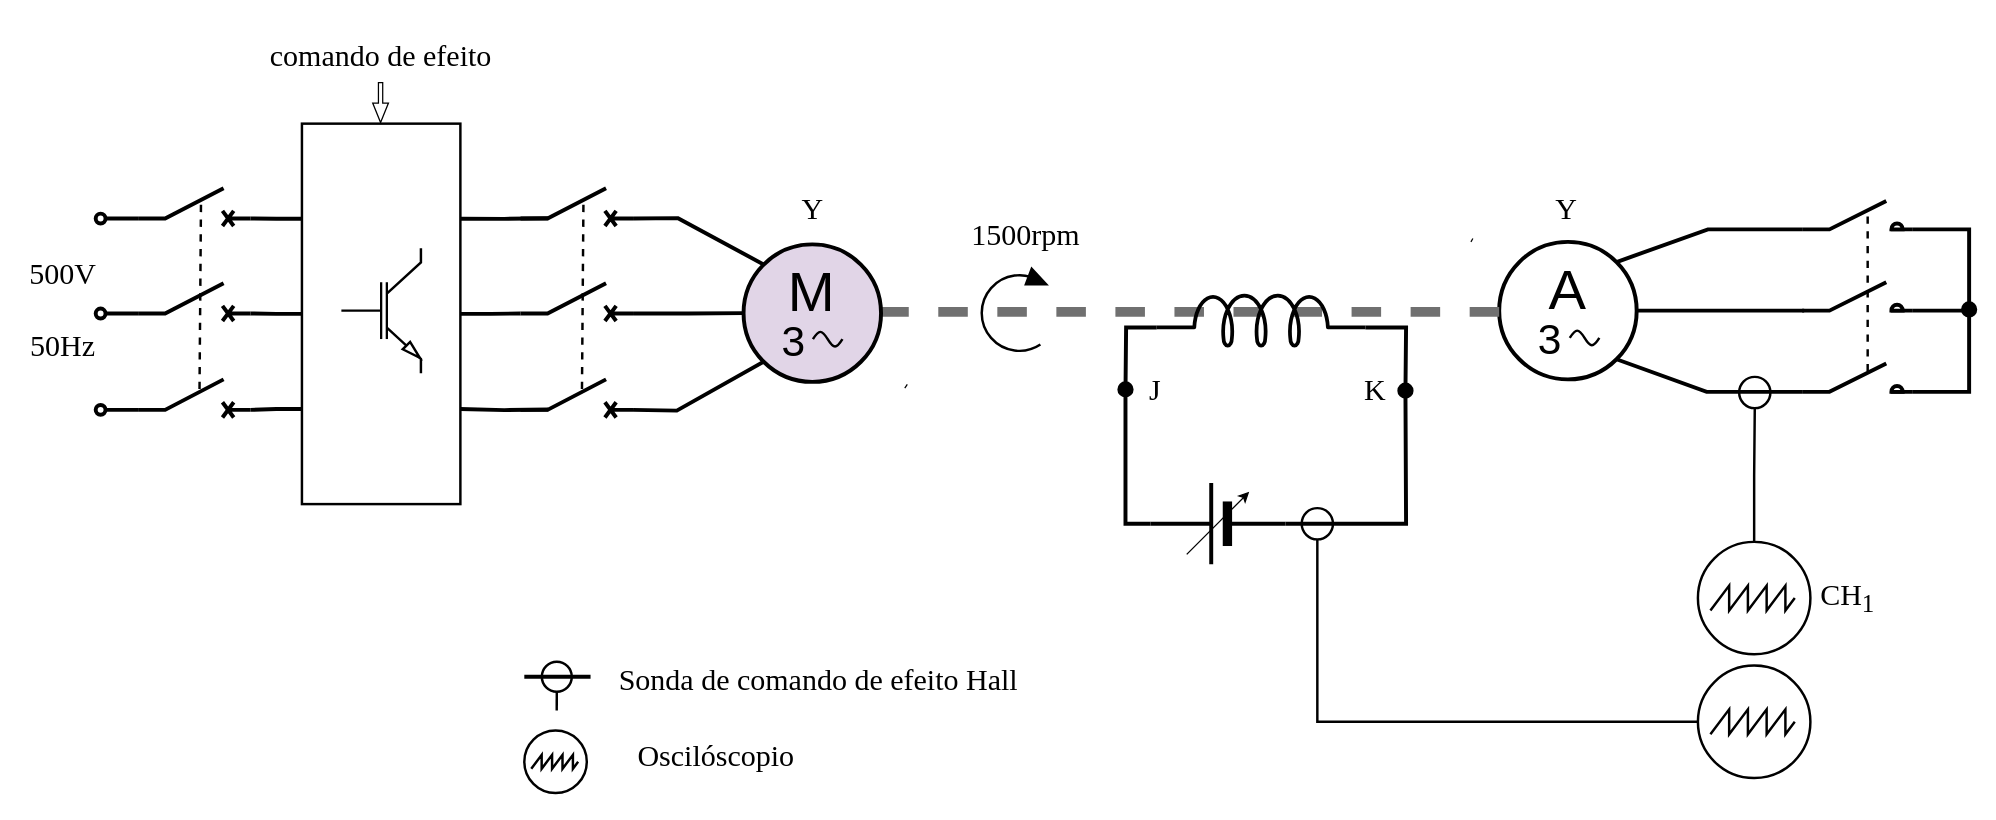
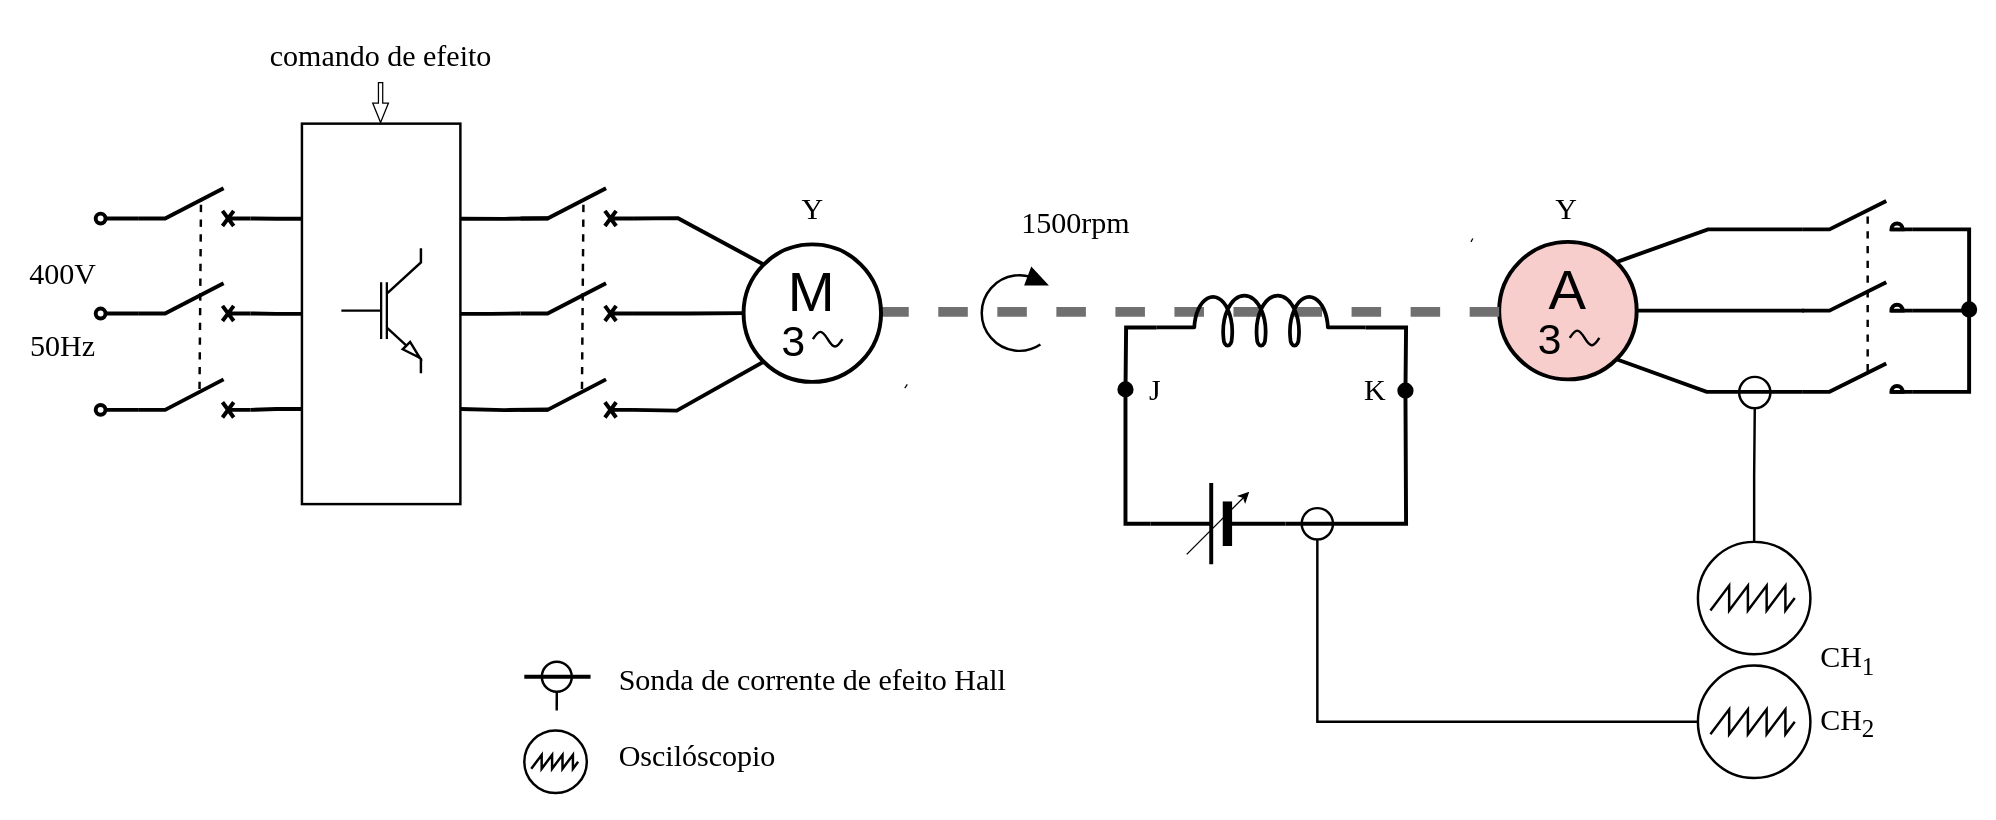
- <mxCell id="50" value="&lt;font style=&quot;font-size: 24px&quot; face=&quot;Verdana&quot;&gt;1500rpm&lt;/font&gt;" style="text;html=1;strokeColor=none;fillColor=none;align=center;verticalAlign=middle;whiteSpace=wrap;rounded=0;dashed=1;container=0;" parent="1" vertex="1"><mxGeometry x="757" y="169" width="127" height="38" as="geometry" /></mxCell>
+ <mxCell id="50" value="&lt;font style=&quot;font-size: 24px&quot; face=&quot;Verdana&quot;&gt;1500rpm&lt;/font&gt;" style="text;html=1;strokeColor=none;fillColor=none;align=center;verticalAlign=middle;whiteSpace=wrap;rounded=0;dashed=1;container=0;" parent="1" vertex="1"><mxGeometry x="797" y="159" width="127" height="38" as="geometry" /></mxCell>
- <mxCell id="16" value="&lt;font face=&quot;Verdana&quot; style=&quot;font-size: 24px&quot;&gt;500V&lt;/font&gt;&lt;div&gt;&lt;font face=&quot;Verdana&quot; style=&quot;font-size: 24px&quot;&gt;&lt;br&gt;&lt;/font&gt;&lt;/div&gt;&lt;div&gt;&lt;font face=&quot;Verdana&quot; style=&quot;font-size: 24px&quot;&gt;50Hz&lt;/font&gt;&lt;/div&gt;" style="text;html=1;strokeColor=none;fillColor=none;align=center;verticalAlign=middle;whiteSpace=wrap;rounded=0;dashed=1;container=0;" parent="1" vertex="1"><mxGeometry x="20" y="173.79" width="60" height="148.43" as="geometry" /></mxCell>
+ <mxCell id="16" value="&lt;font face=&quot;Verdana&quot; style=&quot;font-size: 24px&quot;&gt;400V&lt;/font&gt;&lt;div&gt;&lt;font face=&quot;Verdana&quot; style=&quot;font-size: 24px&quot;&gt;&lt;br&gt;&lt;/font&gt;&lt;/div&gt;&lt;div&gt;&lt;font face=&quot;Verdana&quot; style=&quot;font-size: 24px&quot;&gt;50Hz&lt;/font&gt;&lt;/div&gt;" style="text;html=1;strokeColor=none;fillColor=none;align=center;verticalAlign=middle;whiteSpace=wrap;rounded=0;dashed=1;container=0;" parent="1" vertex="1"><mxGeometry x="20" y="173.79" width="60" height="148.43" as="geometry" /></mxCell>
- <mxCell id="29" value="&lt;div style=&quot;line-height: 100%;&quot;&gt;&lt;div&gt;&lt;font style=&quot;line-height: 100%; font-size: 45px;&quot;&gt;A&lt;/font&gt;&lt;/div&gt;&lt;div&gt;&lt;font style=&quot;font-size: 34px;&quot;&gt;&lt;font style=&quot;line-height: 100%;&quot;&gt;3&amp;nbsp;&lt;/font&gt;&lt;font style=&quot;line-height: 100%;&quot;&gt;&amp;nbsp;&amp;nbsp;&lt;/font&gt;&lt;/font&gt;&lt;/div&gt;&lt;/div&gt;" style="ellipse;whiteSpace=wrap;html=1;aspect=fixed;strokeWidth=3.15;" parent="28" vertex="1"><mxGeometry y="50" width="110" height="110" as="geometry" /></mxCell>
+ <mxCell id="29" value="&lt;div style=&quot;line-height: 100%;&quot;&gt;&lt;div&gt;&lt;font style=&quot;line-height: 100%; font-size: 45px;&quot;&gt;A&lt;/font&gt;&lt;/div&gt;&lt;div&gt;&lt;font style=&quot;font-size: 34px;&quot;&gt;&lt;font style=&quot;line-height: 100%;&quot;&gt;3&amp;nbsp;&lt;/font&gt;&lt;font style=&quot;line-height: 100%;&quot;&gt;&amp;nbsp;&amp;nbsp;&lt;/font&gt;&lt;/font&gt;&lt;/div&gt;&lt;/div&gt;" style="ellipse;whiteSpace=wrap;html=1;aspect=fixed;strokeWidth=3.15;fillColor=#f8cecc;" parent="28" vertex="1"><mxGeometry y="50" width="110" height="110" as="geometry" /></mxCell>
- <mxCell id="66" value="&lt;div style=&quot;line-height: 100%;&quot;&gt;&lt;div&gt;&lt;font style=&quot;line-height: 100%; font-size: 45px;&quot;&gt;M&lt;/font&gt;&lt;/div&gt;&lt;div&gt;&lt;font style=&quot;font-size: 34px;&quot;&gt;&lt;font style=&quot;line-height: 100%;&quot;&gt;3&amp;nbsp;&lt;/font&gt;&lt;font style=&quot;line-height: 100%;&quot;&gt;&amp;nbsp;&amp;nbsp;&lt;/font&gt;&lt;/font&gt;&lt;/div&gt;&lt;/div&gt;" style="ellipse;whiteSpace=wrap;html=1;aspect=fixed;strokeWidth=3.15;fillColor=#e1d5e7;" vertex="1" parent="1"><mxGeometry x="594.42" y="195" width="110" height="110" as="geometry" /></mxCell>
+ <mxCell id="66" value="&lt;div style=&quot;line-height: 100%;&quot;&gt;&lt;div&gt;&lt;font style=&quot;line-height: 100%; font-size: 45px;&quot;&gt;M&lt;/font&gt;&lt;/div&gt;&lt;div&gt;&lt;font style=&quot;font-size: 34px;&quot;&gt;&lt;font style=&quot;line-height: 100%;&quot;&gt;3&amp;nbsp;&lt;/font&gt;&lt;font style=&quot;line-height: 100%;&quot;&gt;&amp;nbsp;&amp;nbsp;&lt;/font&gt;&lt;/font&gt;&lt;/div&gt;&lt;/div&gt;" style="ellipse;whiteSpace=wrap;html=1;aspect=fixed;strokeWidth=3.15;" vertex="1" parent="1"><mxGeometry x="594.42" y="195" width="110" height="110" as="geometry" /></mxCell>
- <mxCell id="51" value="&lt;font style=&quot;font-size: 24px&quot; face=&quot;Verdana&quot;&gt;CH&lt;sub&gt;1&lt;/sub&gt;&lt;/font&gt;" style="text;html=1;strokeColor=none;fillColor=none;align=center;verticalAlign=middle;whiteSpace=wrap;rounded=0;dashed=1;container=0;" parent="1" vertex="1"><mxGeometry x="1458" y="468" width="40" height="20" as="geometry" /></mxCell>
+ <mxCell id="51" value="&lt;font style=&quot;font-size: 24px&quot; face=&quot;Verdana&quot;&gt;CH&lt;sub&gt;1&lt;/sub&gt;&lt;/font&gt;" style="text;html=1;strokeColor=none;fillColor=none;align=center;verticalAlign=middle;whiteSpace=wrap;rounded=0;dashed=1;container=0;" parent="1" vertex="1"><mxGeometry x="1458" y="518" width="40" height="20" as="geometry" /></mxCell>
- <mxCell id="59" value="&lt;font face=&quot;Verdana&quot; style=&quot;font-size: 24px;&quot;&gt;Sonda de comando de efeito Hall&lt;/font&gt;" style="text;html=1;align=left;verticalAlign=middle;resizable=0;points=[];autosize=1;strokeColor=none;fillColor=none;" parent="1" vertex="1"><mxGeometry x="493" y="523" width="409" height="42" as="geometry" /></mxCell>
+ <mxCell id="59" value="&lt;font face=&quot;Verdana&quot; style=&quot;font-size: 24px;&quot;&gt;Sonda de corrente de efeito Hall&lt;/font&gt;" style="text;html=1;align=left;verticalAlign=middle;resizable=0;points=[];autosize=1;strokeColor=none;fillColor=none;" parent="1" vertex="1"><mxGeometry x="493" y="523" width="409" height="42" as="geometry" /></mxCell>
+ <mxCell id="54" value="&lt;font style=&quot;font-size: 24px&quot; face=&quot;Verdana&quot;&gt;CH&lt;sub&gt;2&lt;/sub&gt;&lt;/font&gt;" style="text;html=1;strokeColor=none;fillColor=none;align=center;verticalAlign=middle;whiteSpace=wrap;rounded=0;dashed=1;container=0;" parent="1" vertex="1"><mxGeometry x="1458" y="568" width="40" height="20" as="geometry" /></mxCell>
- <mxCell id="12" value="&lt;font style=&quot;font-size: 24px&quot; face=&quot;Verdana&quot;&gt;Oscilóscopio&lt;/font&gt;" style="text;html=1;strokeColor=none;fillColor=none;align=left;verticalAlign=middle;whiteSpace=wrap;rounded=0;dashed=1;container=0;" parent="1" vertex="1"><mxGeometry x="508" y="585" width="213" height="40.43" as="geometry" /></mxCell>
+ <mxCell id="12" value="&lt;font style=&quot;font-size: 24px&quot; face=&quot;Verdana&quot;&gt;Oscilóscopio&lt;/font&gt;" style="text;html=1;strokeColor=none;fillColor=none;align=left;verticalAlign=middle;whiteSpace=wrap;rounded=0;dashed=1;container=0;" parent="1" vertex="1"><mxGeometry x="493" y="585" width="213" height="40.43" as="geometry" /></mxCell>
